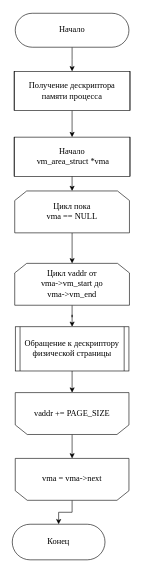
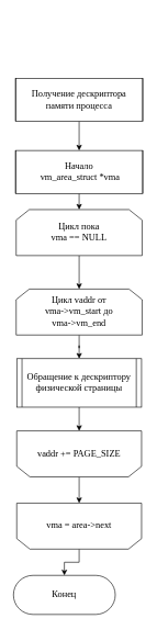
- <mxCell id="3" value="Начало" style="rounded=1;whiteSpace=wrap;html=1;arcSize=50;fontSize=14;fontFamily=Times New Roman;" parent="1" vertex="1"><mxGeometry x="24.99" y="20" width="190" height="56.75" as="geometry" /></mxCell>
- <mxCell id="2" style="edgeStyle=orthogonalEdgeStyle;rounded=0;jumpStyle=none;html=1;entryX=0.5;entryY=0;entryDx=0;entryDy=0;fontFamily=Times New Roman;fontSize=14;fontColor=default;startArrow=none;startFill=0;endArrow=classic;endFill=1;" parent="1" source="3" target="5" edge="1"><mxGeometry relative="1" as="geometry" /></mxCell>
- <mxCell id="13" value="vma = vma-&amp;gt;next" style="shape=loopLimit;whiteSpace=wrap;html=1;strokeWidth=1;direction=west;fontFamily=Times New Roman;fontSize=14;" parent="1" vertex="1"><mxGeometry x="25" y="764" width="190" height="70" as="geometry" /></mxCell>
+ <mxCell id="13" value="vma = area-&amp;gt;next" style="shape=loopLimit;whiteSpace=wrap;html=1;strokeWidth=1;direction=west;fontFamily=Times New Roman;fontSize=14;" parent="1" vertex="1"><mxGeometry x="25" y="764" width="190" height="70" as="geometry" /></mxCell>
